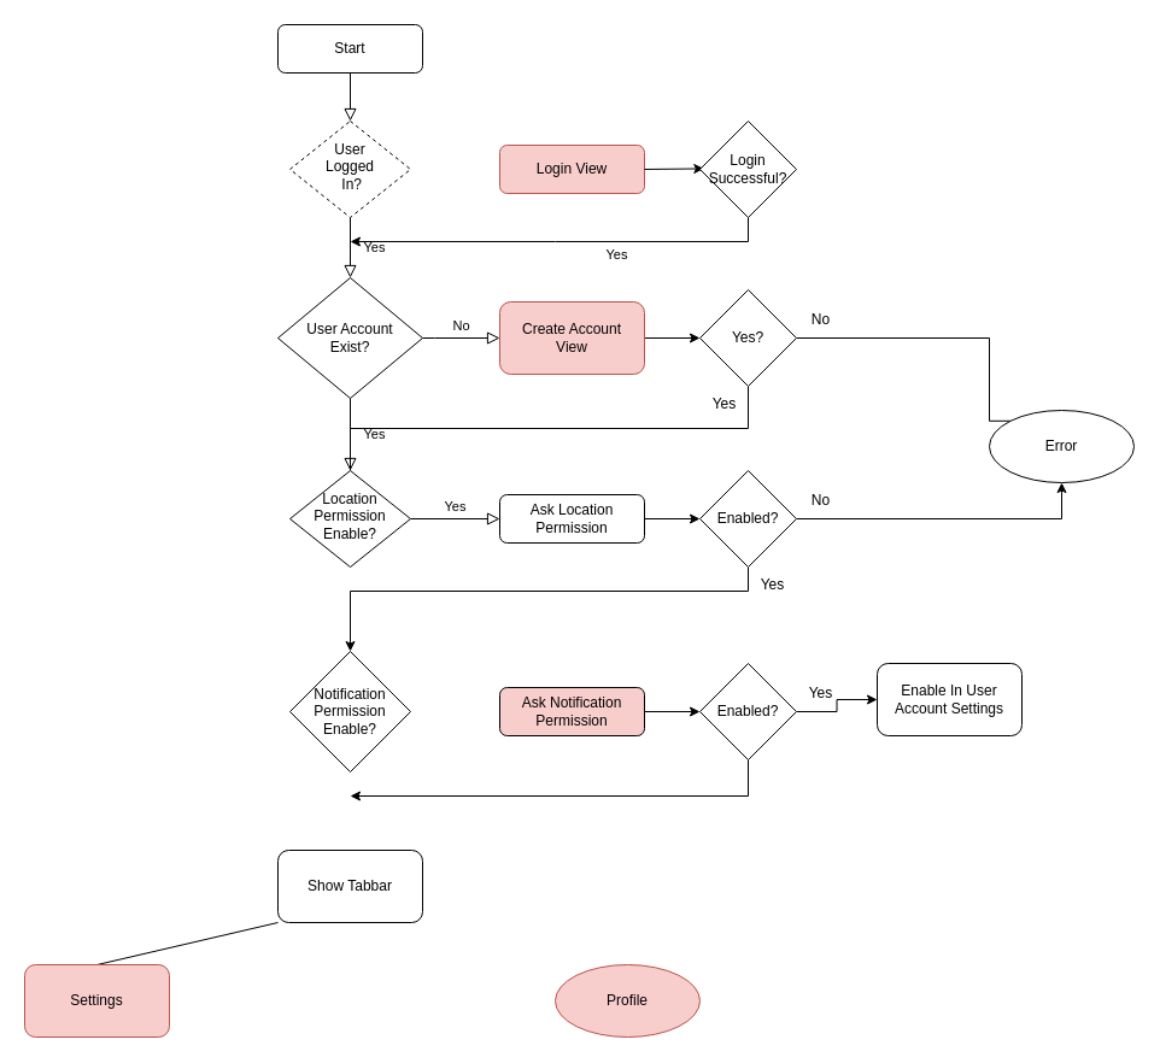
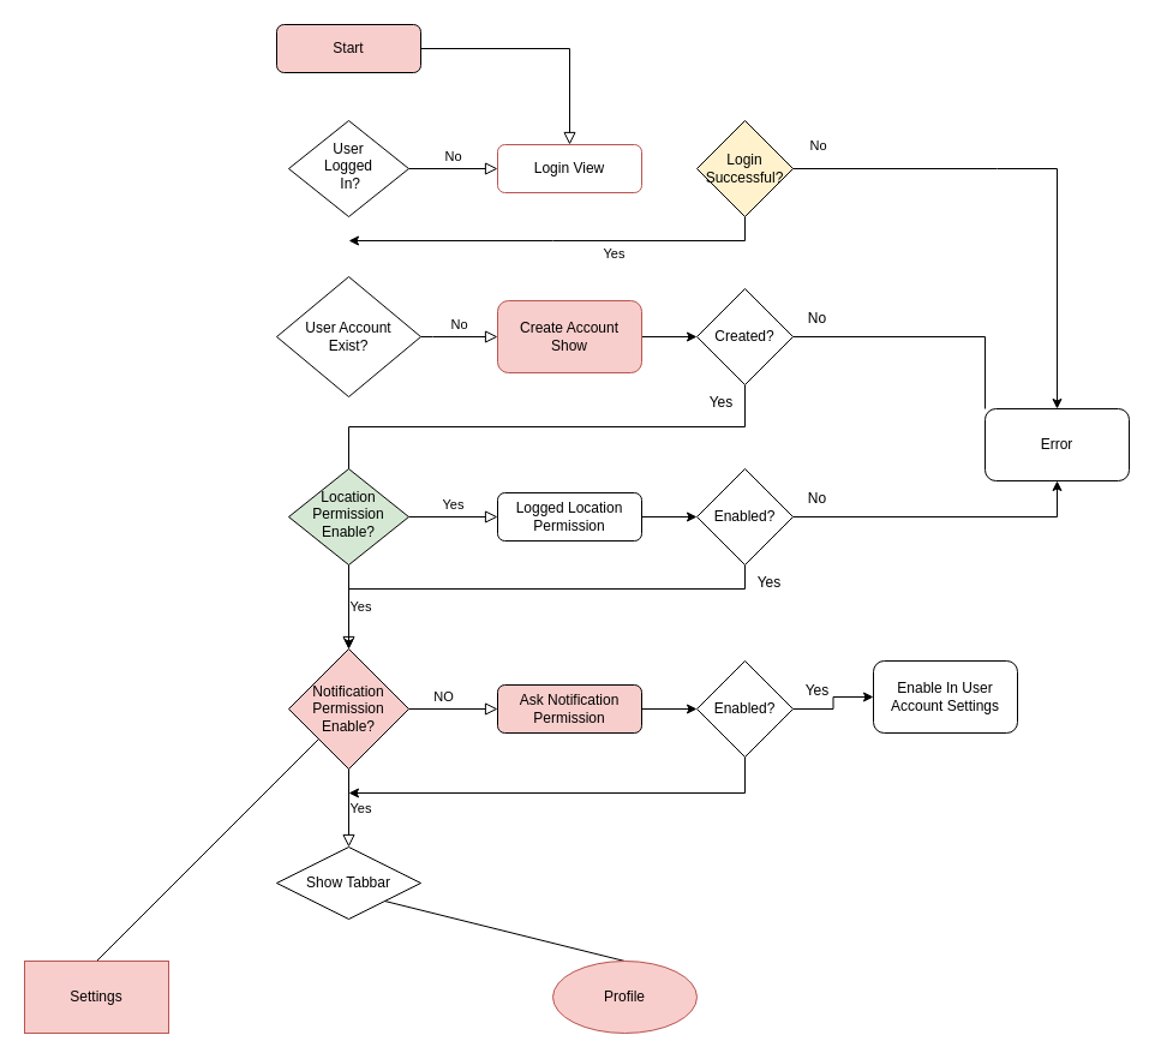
- <mxCell id="3" value="Start" style="rounded=1;whiteSpace=wrap;html=1;fontSize=12;glass=0;strokeWidth=1;shadow=0;" parent="1" vertex="1"><mxGeometry x="230" y="20" width="120" height="40" as="geometry" /></mxCell>
+ <mxCell id="3" value="Start" style="rounded=1;whiteSpace=wrap;html=1;fontSize=12;glass=0;strokeWidth=1;shadow=0;fillColor=#f8cecc;" parent="1" vertex="1"><mxGeometry x="230" y="20" width="120" height="40" as="geometry" /></mxCell>
- <mxCell id="2" value="" style="rounded=0;html=1;jettySize=auto;orthogonalLoop=1;fontSize=11;endArrow=block;endFill=0;endSize=8;strokeWidth=1;shadow=0;labelBackgroundColor=none;edgeStyle=orthogonalEdgeStyle;" parent="1" source="3" target="6" edge="1"><mxGeometry relative="1" as="geometry" /></mxCell>
+ <mxCell id="2" value="" style="rounded=0;html=1;jettySize=auto;orthogonalLoop=1;fontSize=11;endArrow=block;endFill=0;endSize=8;strokeWidth=1;shadow=0;labelBackgroundColor=none;edgeStyle=orthogonalEdgeStyle;" parent="1" source="3" target="7" edge="1"><mxGeometry relative="1" as="geometry" /></mxCell>
- <mxCell id="28" value="" style="endArrow=classic;html=1;rounded=0;exitX=1;exitY=0.5;exitDx=0;exitDy=0;entryX=0.042;entryY=0.493;entryDx=0;entryDy=0;entryPerimeter=0;" edge="1" parent="1" source="7" target="29"><mxGeometry width="50" height="50" relative="1" as="geometry"><mxPoint x="600" y="80" as="sourcePoint" /><mxPoint x="610" y="30" as="targetPoint" /></mxGeometry></mxCell>
- <mxCell id="6" value="User &lt;br&gt;Logged&lt;br&gt;&amp;nbsp;In?" style="rhombus;whiteSpace=wrap;html=1;shadow=0;fontFamily=Helvetica;fontSize=12;align=center;strokeWidth=1;spacing=6;spacingTop=-4;dashed=1;" parent="1" vertex="1"><mxGeometry x="240" y="100" width="100" height="80" as="geometry" /></mxCell>
+ <mxCell id="6" value="User &lt;br&gt;Logged&lt;br&gt;&amp;nbsp;In?" style="rhombus;whiteSpace=wrap;html=1;shadow=0;fontFamily=Helvetica;fontSize=12;align=center;strokeWidth=1;spacing=6;spacingTop=-4;" parent="1" vertex="1"><mxGeometry x="240" y="100" width="100" height="80" as="geometry" /></mxCell>
+ <mxCell id="5" value="No" style="edgeStyle=orthogonalEdgeStyle;rounded=0;html=1;jettySize=auto;orthogonalLoop=1;fontSize=11;endArrow=block;endFill=0;endSize=8;strokeWidth=1;shadow=0;labelBackgroundColor=none;" parent="1" source="6" target="7" edge="1"><mxGeometry y="10" relative="1" as="geometry"><mxPoint as="offset" /></mxGeometry></mxCell>
- <mxCell id="7" value="Login View" style="rounded=1;whiteSpace=wrap;html=1;fontSize=12;glass=0;strokeWidth=1;shadow=0;fillColor=#f8cecc;strokeColor=#b85450;" parent="1" vertex="1"><mxGeometry x="414" y="120" width="120" height="40" as="geometry" /></mxCell>
+ <mxCell id="7" value="Login View" style="rounded=1;whiteSpace=wrap;html=1;fontSize=12;glass=0;strokeWidth=1;shadow=0;fillColor=#ffffff;strokeColor=#b85450;" parent="1" vertex="1"><mxGeometry x="414" y="120" width="120" height="40" as="geometry" /></mxCell>
- <mxCell id="29" value="Login&lt;br&gt;Successful?" style="rhombus;whiteSpace=wrap;html=1;" vertex="1" parent="1"><mxGeometry x="580" y="100" width="80" height="80" as="geometry" /></mxCell>
+ <mxCell id="29" value="Login&lt;br&gt;Successful?" style="rhombus;whiteSpace=wrap;html=1;fillColor=#fff2cc;" vertex="1" parent="1"><mxGeometry x="580" y="100" width="80" height="80" as="geometry" /></mxCell>
+ <mxCell id="30" value="" style="endArrow=classic;html=1;rounded=0;exitX=1;exitY=0.5;exitDx=0;exitDy=0;entryX=0.5;entryY=0;entryDx=0;entryDy=0;" edge="1" parent="1" source="29" target="47"><mxGeometry width="50" height="50" relative="1" as="geometry"><mxPoint x="590" y="80" as="sourcePoint" /><mxPoint x="370" y="140" as="targetPoint" /><Array as="points"><mxPoint x="830" y="140" /><mxPoint x="880" y="140" /></Array></mxGeometry></mxCell>
+ <mxCell id="31" value="No" style="edgeLabel;html=1;align=center;verticalAlign=middle;resizable=0;points=[];" vertex="1" connectable="0" parent="30"><mxGeometry x="-0.382" y="-1" relative="1" as="geometry"><mxPoint x="-110" y="-21" as="offset" /></mxGeometry></mxCell>
- <mxCell id="4" value="Yes" style="rounded=0;html=1;jettySize=auto;orthogonalLoop=1;fontSize=11;endArrow=block;endFill=0;endSize=8;strokeWidth=1;shadow=0;labelBackgroundColor=none;edgeStyle=orthogonalEdgeStyle;entryX=0.5;entryY=0;entryDx=0;entryDy=0;" parent="1" source="6" target="23" edge="1"><mxGeometry y="20" relative="1" as="geometry"><mxPoint as="offset" /><mxPoint x="290" y="240" as="targetPoint" /><Array as="points" /></mxGeometry></mxCell>
- <mxCell id="27" value="Create Account&lt;br&gt;View" style="rounded=1;whiteSpace=wrap;html=1;fillColor=#f8cecc;strokeColor=#b85450;" vertex="1" parent="1"><mxGeometry x="414" y="250" width="120" height="60" as="geometry" /></mxCell>
+ <mxCell id="27" value="Create Account&lt;br&gt;Show" style="rounded=1;whiteSpace=wrap;html=1;fillColor=#f8cecc;strokeColor=#b85450;" vertex="1" parent="1"><mxGeometry x="414" y="250" width="120" height="60" as="geometry" /></mxCell>
- <mxCell id="36" value="Yes?" style="rhombus;whiteSpace=wrap;html=1;" vertex="1" parent="1"><mxGeometry x="580" y="240" width="80" height="80" as="geometry" /></mxCell>
+ <mxCell id="36" value="Created?" style="rhombus;whiteSpace=wrap;html=1;" vertex="1" parent="1"><mxGeometry x="580" y="240" width="80" height="80" as="geometry" /></mxCell>
- <mxCell id="25" value="Yes" style="rounded=0;html=1;jettySize=auto;orthogonalLoop=1;fontSize=11;endArrow=block;endFill=0;endSize=8;strokeWidth=1;shadow=0;labelBackgroundColor=none;edgeStyle=orthogonalEdgeStyle;entryX=0.5;entryY=0;entryDx=0;entryDy=0;exitX=0.5;exitY=1;exitDx=0;exitDy=0;" edge="1" parent="1" source="23" target="9"><mxGeometry y="20" relative="1" as="geometry"><mxPoint as="offset" /><mxPoint x="300" y="190" as="sourcePoint" /><mxPoint x="300" y="260" as="targetPoint" /><Array as="points" /></mxGeometry></mxCell>
- <mxCell id="47" value="Error" style="ellipse;whiteSpace=wrap;html=1;" vertex="1" parent="1"><mxGeometry x="820" y="340" width="120" height="60" as="geometry" /></mxCell>
+ <mxCell id="47" value="Error" style="rounded=1;whiteSpace=wrap;html=1;" vertex="1" parent="1"><mxGeometry x="820" y="340" width="120" height="60" as="geometry" /></mxCell>
- <mxCell id="9" value="Location&lt;br&gt;Permission&lt;br&gt;Enable?" style="rhombus;whiteSpace=wrap;html=1;shadow=0;fontFamily=Helvetica;fontSize=12;align=center;strokeWidth=1;spacing=6;spacingTop=-4;" parent="1" vertex="1"><mxGeometry x="240" y="390" width="100" height="80" as="geometry" /></mxCell>
+ <mxCell id="9" value="Location&lt;br&gt;Permission&lt;br&gt;Enable?" style="rhombus;whiteSpace=wrap;html=1;shadow=0;fontFamily=Helvetica;fontSize=12;align=center;strokeWidth=1;spacing=6;spacingTop=-4;fillColor=#d5e8d4;" parent="1" vertex="1"><mxGeometry x="240" y="390" width="100" height="80" as="geometry" /></mxCell>
- <mxCell id="13" value="Ask Location Permission" style="rounded=1;whiteSpace=wrap;html=1;fontSize=12;glass=0;strokeWidth=1;shadow=0;" parent="1" vertex="1"><mxGeometry x="414" y="410" width="120" height="40" as="geometry" /></mxCell>
+ <mxCell id="13" value="Logged Location Permission" style="rounded=1;whiteSpace=wrap;html=1;fontSize=12;glass=0;strokeWidth=1;shadow=0;" parent="1" vertex="1"><mxGeometry x="414" y="410" width="120" height="40" as="geometry" /></mxCell>
+ <mxCell id="15" value="Yes" style="edgeStyle=orthogonalEdgeStyle;rounded=0;html=1;jettySize=auto;orthogonalLoop=1;fontSize=11;endArrow=block;endFill=0;endSize=8;strokeWidth=1;shadow=0;labelBackgroundColor=none;exitX=0.5;exitY=1;exitDx=0;exitDy=0;" edge="1" parent="1" source="9" target="14"><mxGeometry y="10" relative="1" as="geometry"><mxPoint as="offset" /><mxPoint x="424" y="460" as="sourcePoint" /><mxPoint x="474" y="460" as="targetPoint" /></mxGeometry></mxCell>
- <mxCell id="14" value="Notification&lt;br&gt;Permission&lt;br&gt;Enable?" style="rhombus;whiteSpace=wrap;html=1;" vertex="1" parent="1"><mxGeometry x="240" y="540" width="100" height="100" as="geometry" /></mxCell>
+ <mxCell id="14" value="Notification&lt;br&gt;Permission&lt;br&gt;Enable?" style="rhombus;whiteSpace=wrap;html=1;fillColor=#f8cecc;" vertex="1" parent="1"><mxGeometry x="240" y="540" width="100" height="100" as="geometry" /></mxCell>
+ <mxCell id="16" value="NO" style="edgeStyle=orthogonalEdgeStyle;rounded=0;html=1;jettySize=auto;orthogonalLoop=1;fontSize=11;endArrow=block;endFill=0;endSize=8;strokeWidth=1;shadow=0;labelBackgroundColor=none;exitX=1;exitY=0.5;exitDx=0;exitDy=0;entryX=0;entryY=0.5;entryDx=0;entryDy=0;" edge="1" parent="1" source="14" target="11"><mxGeometry x="-0.208" y="10" relative="1" as="geometry"><mxPoint as="offset" /><mxPoint x="374" y="540" as="sourcePoint" /><mxPoint x="464" y="650" as="targetPoint" /></mxGeometry></mxCell>
+ <mxCell id="19" value="Yes" style="edgeStyle=orthogonalEdgeStyle;rounded=0;html=1;jettySize=auto;orthogonalLoop=1;fontSize=11;endArrow=block;endFill=0;endSize=8;strokeWidth=1;shadow=0;labelBackgroundColor=none;exitX=0.5;exitY=1;exitDx=0;exitDy=0;" edge="1" parent="1" source="14" target="20"><mxGeometry y="10" relative="1" as="geometry"><mxPoint as="offset" /><mxPoint x="290" y="640" as="sourcePoint" /><mxPoint x="364" y="810" as="targetPoint" /><Array as="points" /></mxGeometry></mxCell>
- <mxCell id="20" value="Show Tabbar" style="rounded=1;whiteSpace=wrap;html=1;" vertex="1" parent="1"><mxGeometry x="230" y="705" width="120" height="60" as="geometry" /></mxCell>
+ <mxCell id="20" value="Show Tabbar" style="rhombus;whiteSpace=wrap;html=1;" vertex="1" parent="1"><mxGeometry x="230" y="705" width="120" height="60" as="geometry" /></mxCell>
+ <mxCell id="18" value="" style="endArrow=none;html=1;rounded=0;exitX=1;exitY=1;exitDx=0;exitDy=0;entryX=0.5;entryY=0;entryDx=0;entryDy=0;" edge="1" parent="1" source="20" target="21"><mxGeometry width="50" height="50" relative="1" as="geometry"><mxPoint x="424" y="870" as="sourcePoint" /><mxPoint x="530" y="735" as="targetPoint" /></mxGeometry></mxCell>
- <mxCell id="17" value="" style="endArrow=none;html=1;rounded=0;entryX=0;entryY=1;entryDx=0;entryDy=0;exitX=0.5;exitY=0;exitDx=0;exitDy=0;" edge="1" parent="1" source="22" target="20"><mxGeometry width="50" height="50" relative="1" as="geometry"><mxPoint x="30" y="760" as="sourcePoint" /><mxPoint x="10" y="900" as="targetPoint" /></mxGeometry></mxCell>
+ <mxCell id="17" value="" style="endArrow=none;html=1;rounded=0;exitX=0.5;exitY=0;exitDx=0;exitDy=0;" edge="1" parent="1" source="22" target="14"><mxGeometry width="50" height="50" relative="1" as="geometry"><mxPoint x="30" y="760" as="sourcePoint" /><mxPoint x="10" y="900" as="targetPoint" /></mxGeometry></mxCell>
- <mxCell id="22" value="Settings" style="rounded=1;whiteSpace=wrap;html=1;fillColor=#f8cecc;strokeColor=#b85450;" vertex="1" parent="1"><mxGeometry x="20" y="800" width="120" height="60" as="geometry" /></mxCell>
+ <mxCell id="22" value="Settings" style="whiteSpace=wrap;html=1;fillColor=#f8cecc;strokeColor=#b85450;rounded=0;" vertex="1" parent="1"><mxGeometry x="20" y="800" width="120" height="60" as="geometry" /></mxCell>
